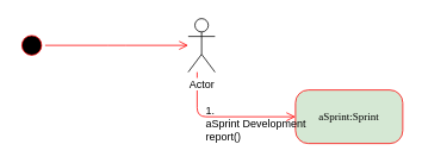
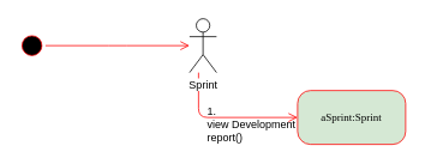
- <mxCell id="7" value="Actor" style="shape=umlActor;verticalLabelPosition=bottom;labelBackgroundColor=#ffffff;verticalAlign=top;html=1;outlineConnect=0;" parent="1" vertex="1"><mxGeometry x="210" y="20" width="30" height="60" as="geometry" /></mxCell>
+ <mxCell id="7" value="Sprint" style="shape=umlActor;verticalLabelPosition=bottom;labelBackgroundColor=#ffffff;verticalAlign=top;html=1;outlineConnect=0;" parent="1" vertex="1"><mxGeometry x="210" y="20" width="30" height="60" as="geometry" /></mxCell>
- <mxCell id="6" value="1. &lt;br&gt;&lt;div&gt;aSprint Development&lt;br&gt;&lt;/div&gt;&lt;div&gt;report()&lt;br&gt;&lt;/div&gt;" style="text;html=1;resizable=0;points=[];autosize=1;align=left;verticalAlign=top;spacingTop=-4;" parent="1" vertex="1"><mxGeometry x="228" y="114" width="130" height="40" as="geometry" /></mxCell>
+ <mxCell id="6" value="1. &lt;br&gt;&lt;div&gt;view Development&lt;br&gt;&lt;/div&gt;&lt;div&gt;report()&lt;br&gt;&lt;/div&gt;" style="text;html=1;resizable=0;points=[];autosize=1;align=left;verticalAlign=top;spacingTop=-4;" parent="1" vertex="1"><mxGeometry x="228" y="114" width="130" height="40" as="geometry" /></mxCell>
